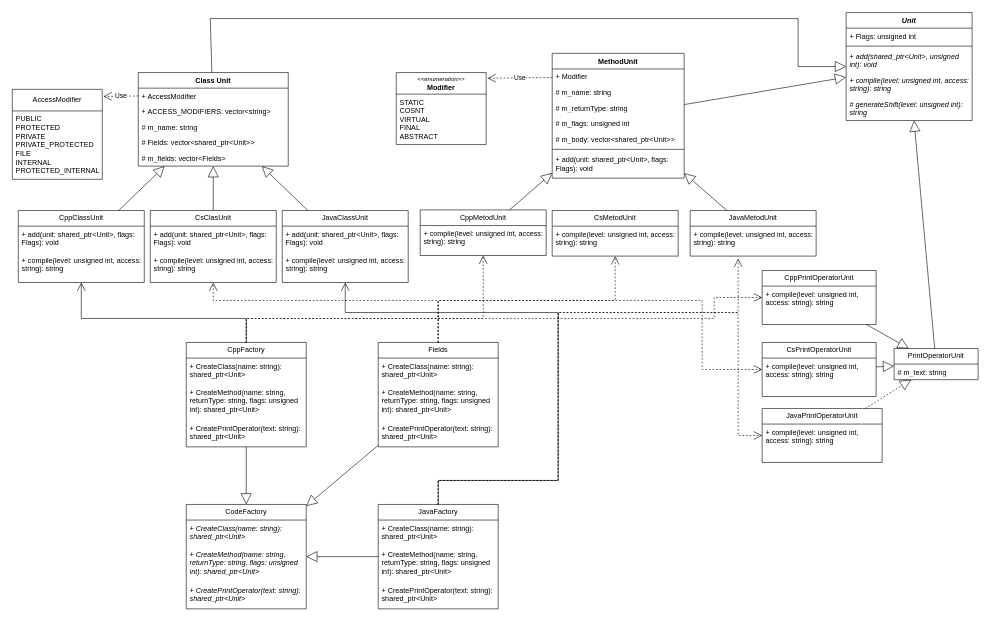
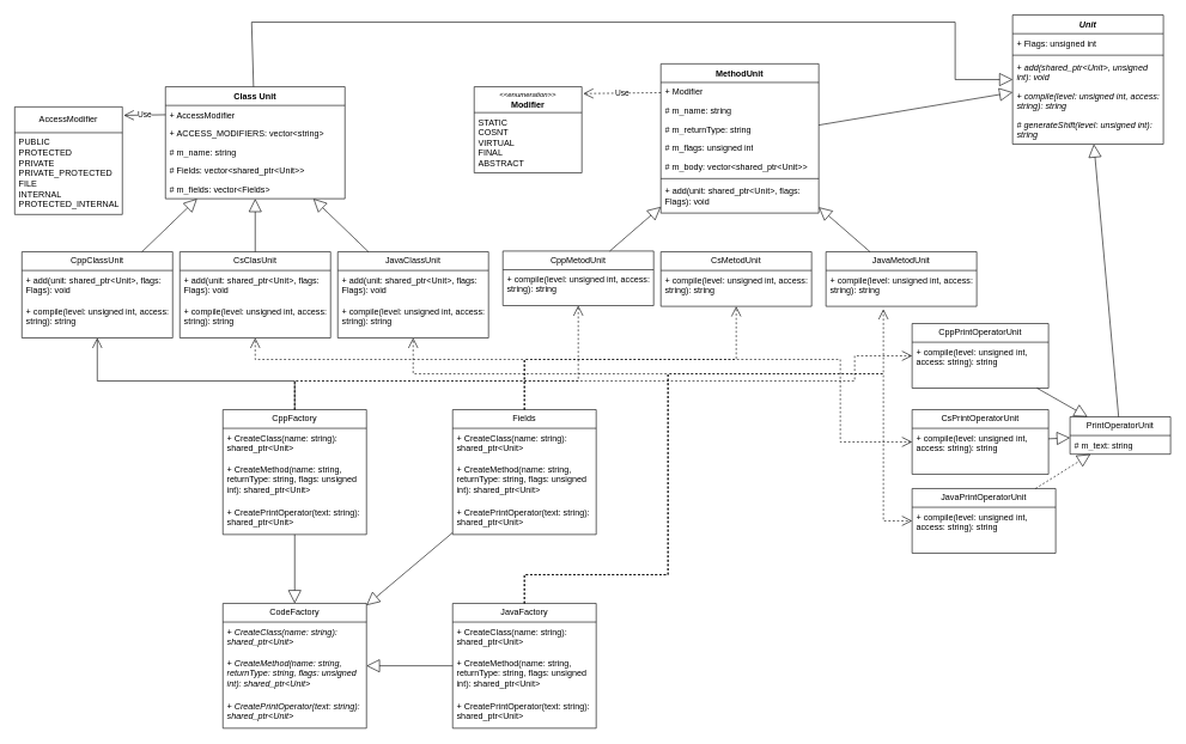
- <mxCell id="16" value="Use" style="endArrow=open;endSize=12;dashed=1;html=1;rounded=0;exitX=0;exitY=0.5;exitDx=0;exitDy=0;entryX=1.013;entryY=0.079;entryDx=0;entryDy=0;entryPerimeter=0;" parent="1" source="9" target="14" edge="1"><mxGeometry width="160" relative="1" as="geometry"><mxPoint x="140" y="-50" as="sourcePoint" /><mxPoint x="300" y="-50" as="targetPoint" /></mxGeometry></mxCell>
+ <mxCell id="16" value="Use" style="endArrow=open;endSize=12;dashed=0;html=1;rounded=0;exitX=0;exitY=0.5;exitDx=0;exitDy=0;entryX=1.013;entryY=0.079;entryDx=0;entryDy=0;entryPerimeter=0;" parent="1" source="9" target="14" edge="1"><mxGeometry width="160" relative="1" as="geometry"><mxPoint x="140" y="-50" as="sourcePoint" /><mxPoint x="300" y="-50" as="targetPoint" /></mxGeometry></mxCell>
- <mxCell id="87" value="" style="endArrow=open;endSize=12;dashed=0;html=1;rounded=0;" parent="1" source="70" target="23" edge="1"><mxGeometry width="160" relative="1" as="geometry"><mxPoint x="710" y="600" as="sourcePoint" /><mxPoint x="590" y="570" as="targetPoint" /><Array as="points"><mxPoint x="730" y="800" /><mxPoint x="930" y="800" /><mxPoint x="930" y="520" /><mxPoint x="575" y="520" /></Array></mxGeometry></mxCell>
+ <mxCell id="87" value="" style="endArrow=open;endSize=12;dashed=1;html=1;rounded=0;" parent="1" source="70" target="23" edge="1"><mxGeometry width="160" relative="1" as="geometry"><mxPoint x="710" y="600" as="sourcePoint" /><mxPoint x="590" y="570" as="targetPoint" /><Array as="points"><mxPoint x="730" y="800" /><mxPoint x="930" y="800" /><mxPoint x="930" y="520" /><mxPoint x="575" y="520" /></Array></mxGeometry></mxCell>
